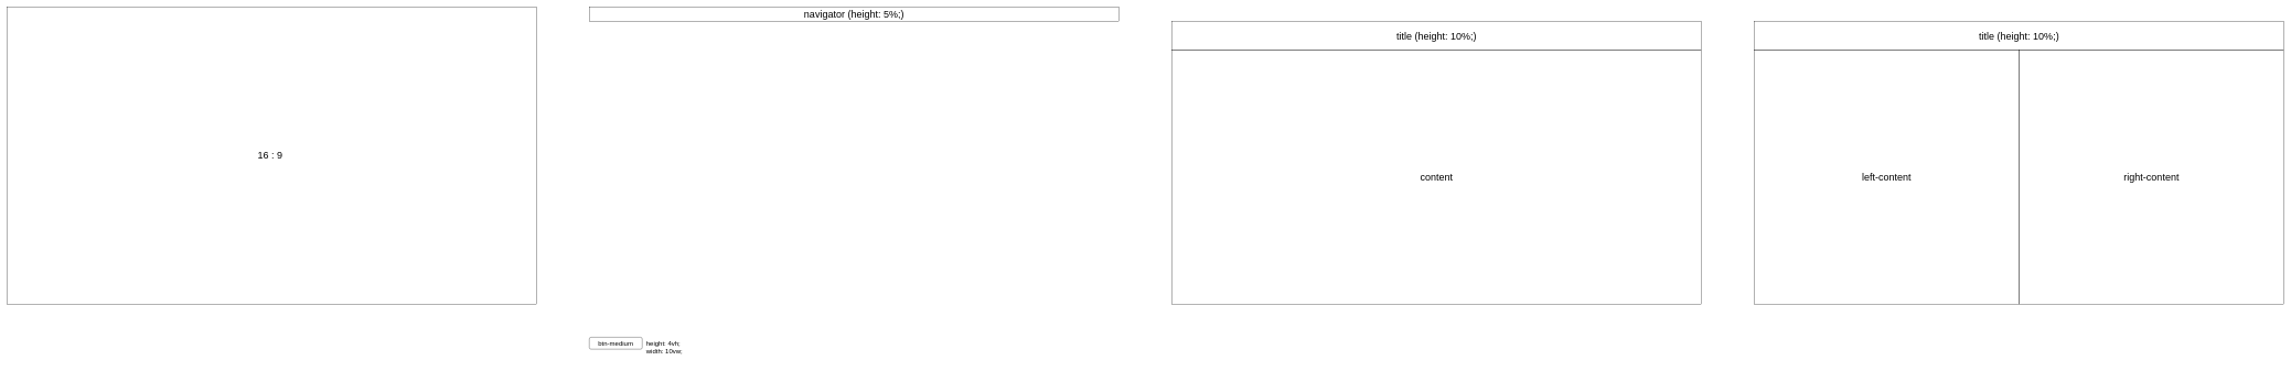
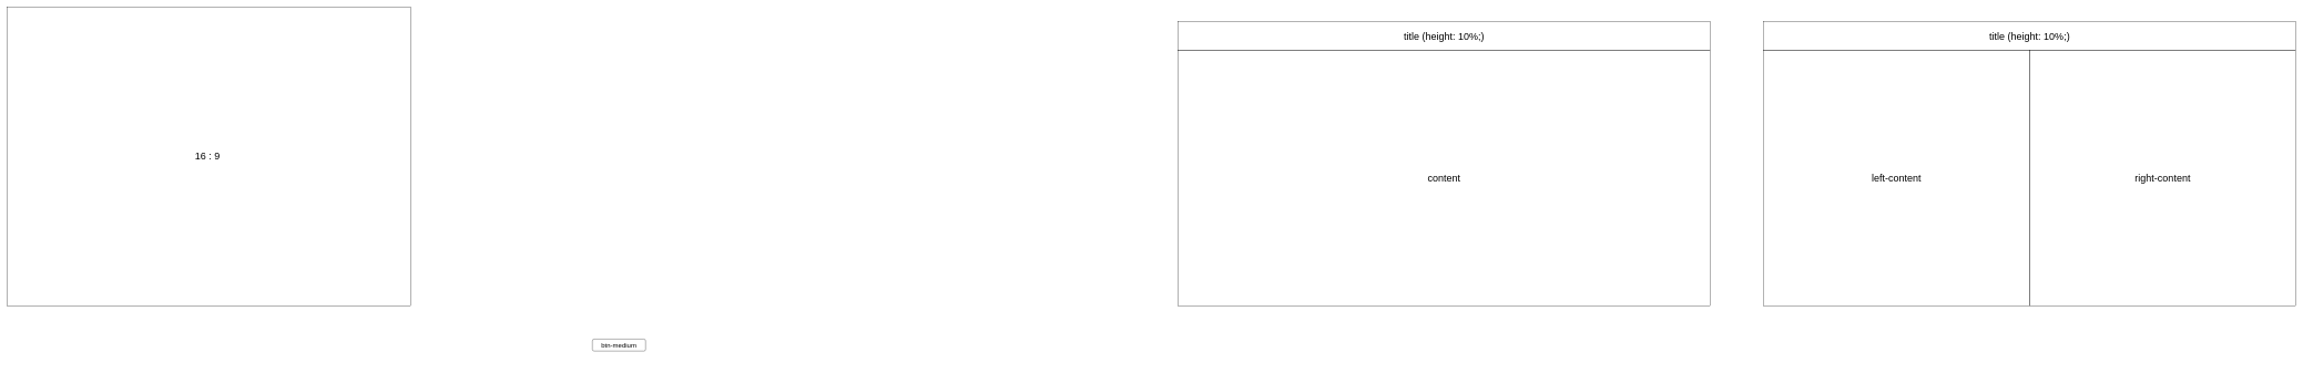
- <mxCell id="3" value="navigator&amp;nbsp;(height: 5%;)" style="rounded=0;whiteSpace=wrap;html=1;fillColor=none;fontSize=30;" parent="1" vertex="1"><mxGeometry x="1780" width="1600" height="45" as="geometry" y="20" /></mxCell>
- <mxCell id="2" value="&lt;font style=&quot;font-size: 30px;&quot;&gt;16 : 9&amp;nbsp;&lt;/font&gt;" style="rounded=0;whiteSpace=wrap;html=1;fillColor=none;fontSize=30;" parent="1" vertex="1"><mxGeometry width="1600" height="900" as="geometry" x="20" y="20" /></mxCell>
+ <mxCell id="2" value="&lt;font style=&quot;font-size: 30px;&quot;&gt;16 : 9&amp;nbsp;&lt;/font&gt;" style="rounded=0;whiteSpace=wrap;html=1;fillColor=none;fontSize=30;" parent="1" vertex="1"><mxGeometry x="20" y="20" width="1215" height="900" as="geometry" /></mxCell>
- <mxCell id="10" value="height: 4vh;&lt;br&gt;width: 10vw;" style="text;html=1;strokeColor=none;fillColor=none;align=left;verticalAlign=top;whiteSpace=wrap;rounded=0;sketch=1;fontSize=20;" parent="1" vertex="1"><mxGeometry x="1950" y="1020" width="150" height="80" as="geometry" /></mxCell>
